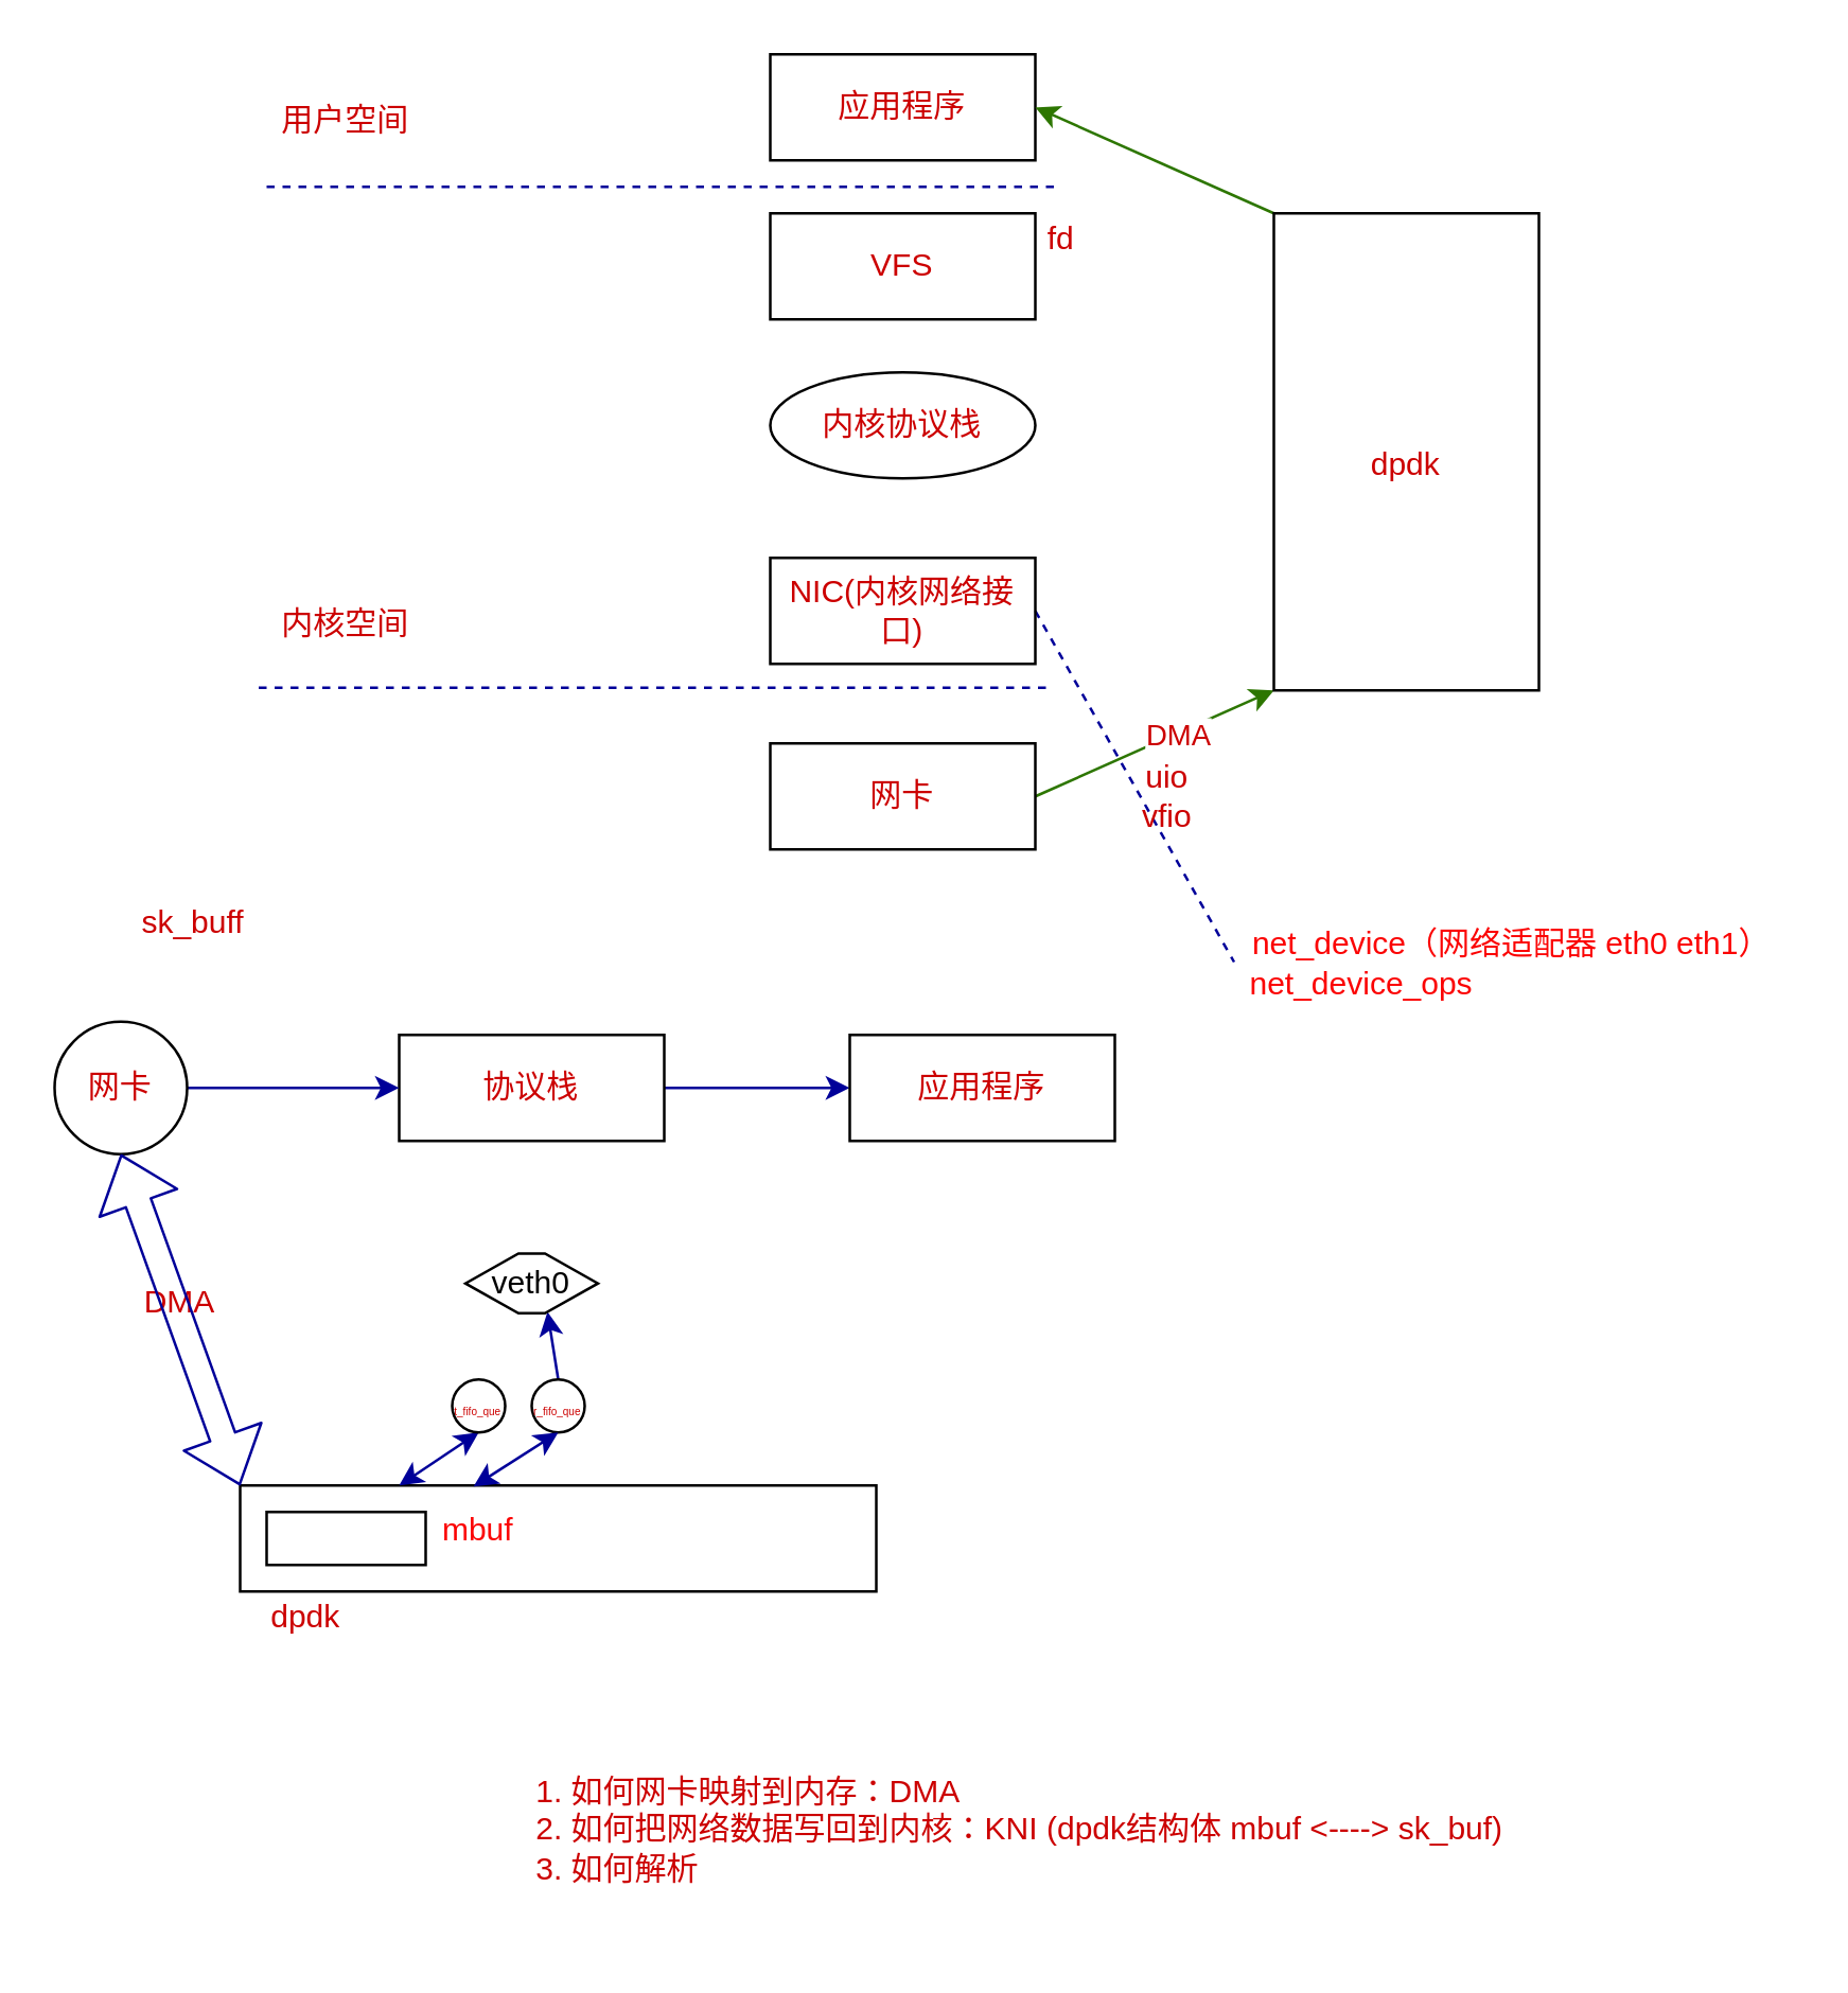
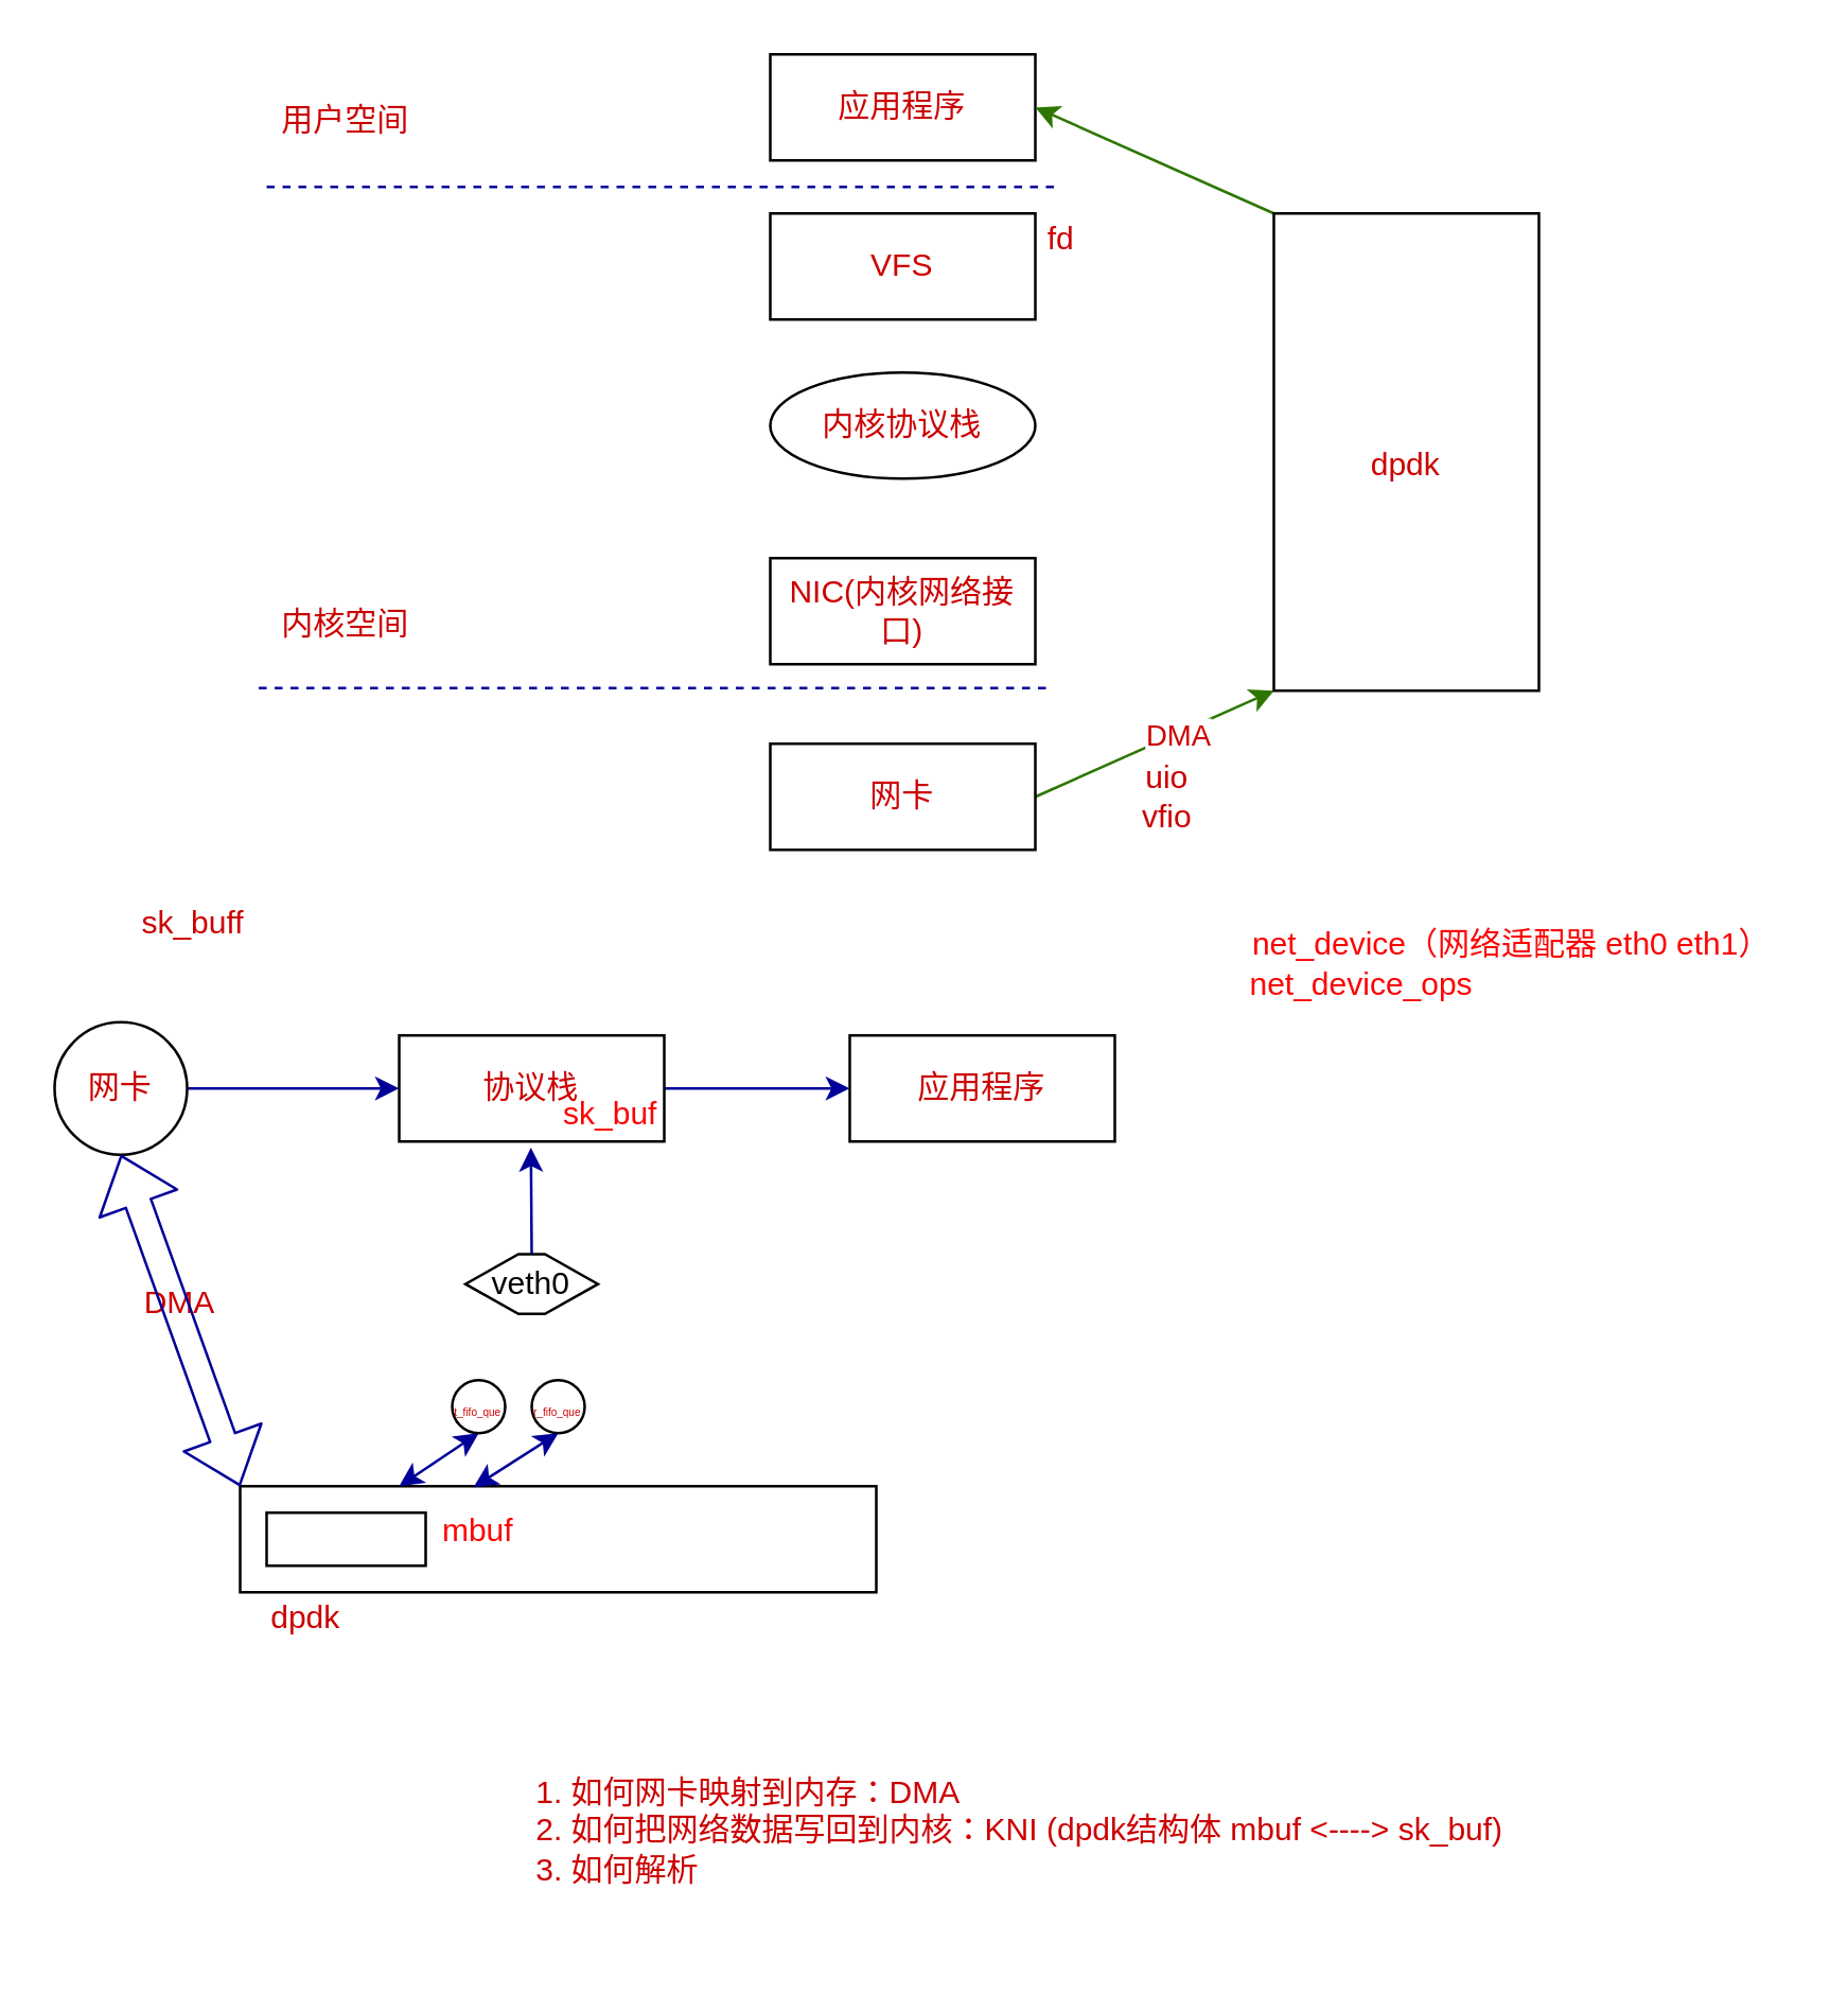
- <mxCell id="5" style="edgeStyle=none;html=1;exitX=1;exitY=0.5;exitDx=0;exitDy=0;entryX=0;entryY=0.5;entryDx=0;entryDy=0;fontColor=#fb0404;dashed=1;strokeColor=#000099;endArrow=none;endFill=0;" edge="1" parent="1" source="6" target="38"><mxGeometry relative="1" as="geometry" /></mxCell>
+ <mxCell id="40" value="sk_buf" style="text;html=1;strokeColor=none;fillColor=none;align=center;verticalAlign=middle;whiteSpace=wrap;rounded=0;fontColor=#fb0404;" vertex="1" parent="1"><mxGeometry x="210" y="413" width="40" height="14" as="geometry" /></mxCell>
+ <mxCell id="36" style="edgeStyle=none;html=1;exitX=0.5;exitY=0;exitDx=0;exitDy=0;entryX=0.497;entryY=1.058;entryDx=0;entryDy=0;entryPerimeter=0;strokeColor=#000099;strokeWidth=1;" parent="1" source="37" target="20" edge="1"><mxGeometry relative="1" as="geometry" /></mxCell>
- <mxCell id="33" style="edgeStyle=none;html=1;exitX=0.5;exitY=0;exitDx=0;exitDy=0;entryX=0.625;entryY=1;entryDx=0;entryDy=0;strokeColor=#000099;fontSize=4;fontColor=#CC0000;" parent="1" source="34" target="37" edge="1"><mxGeometry relative="1" as="geometry" /></mxCell>
